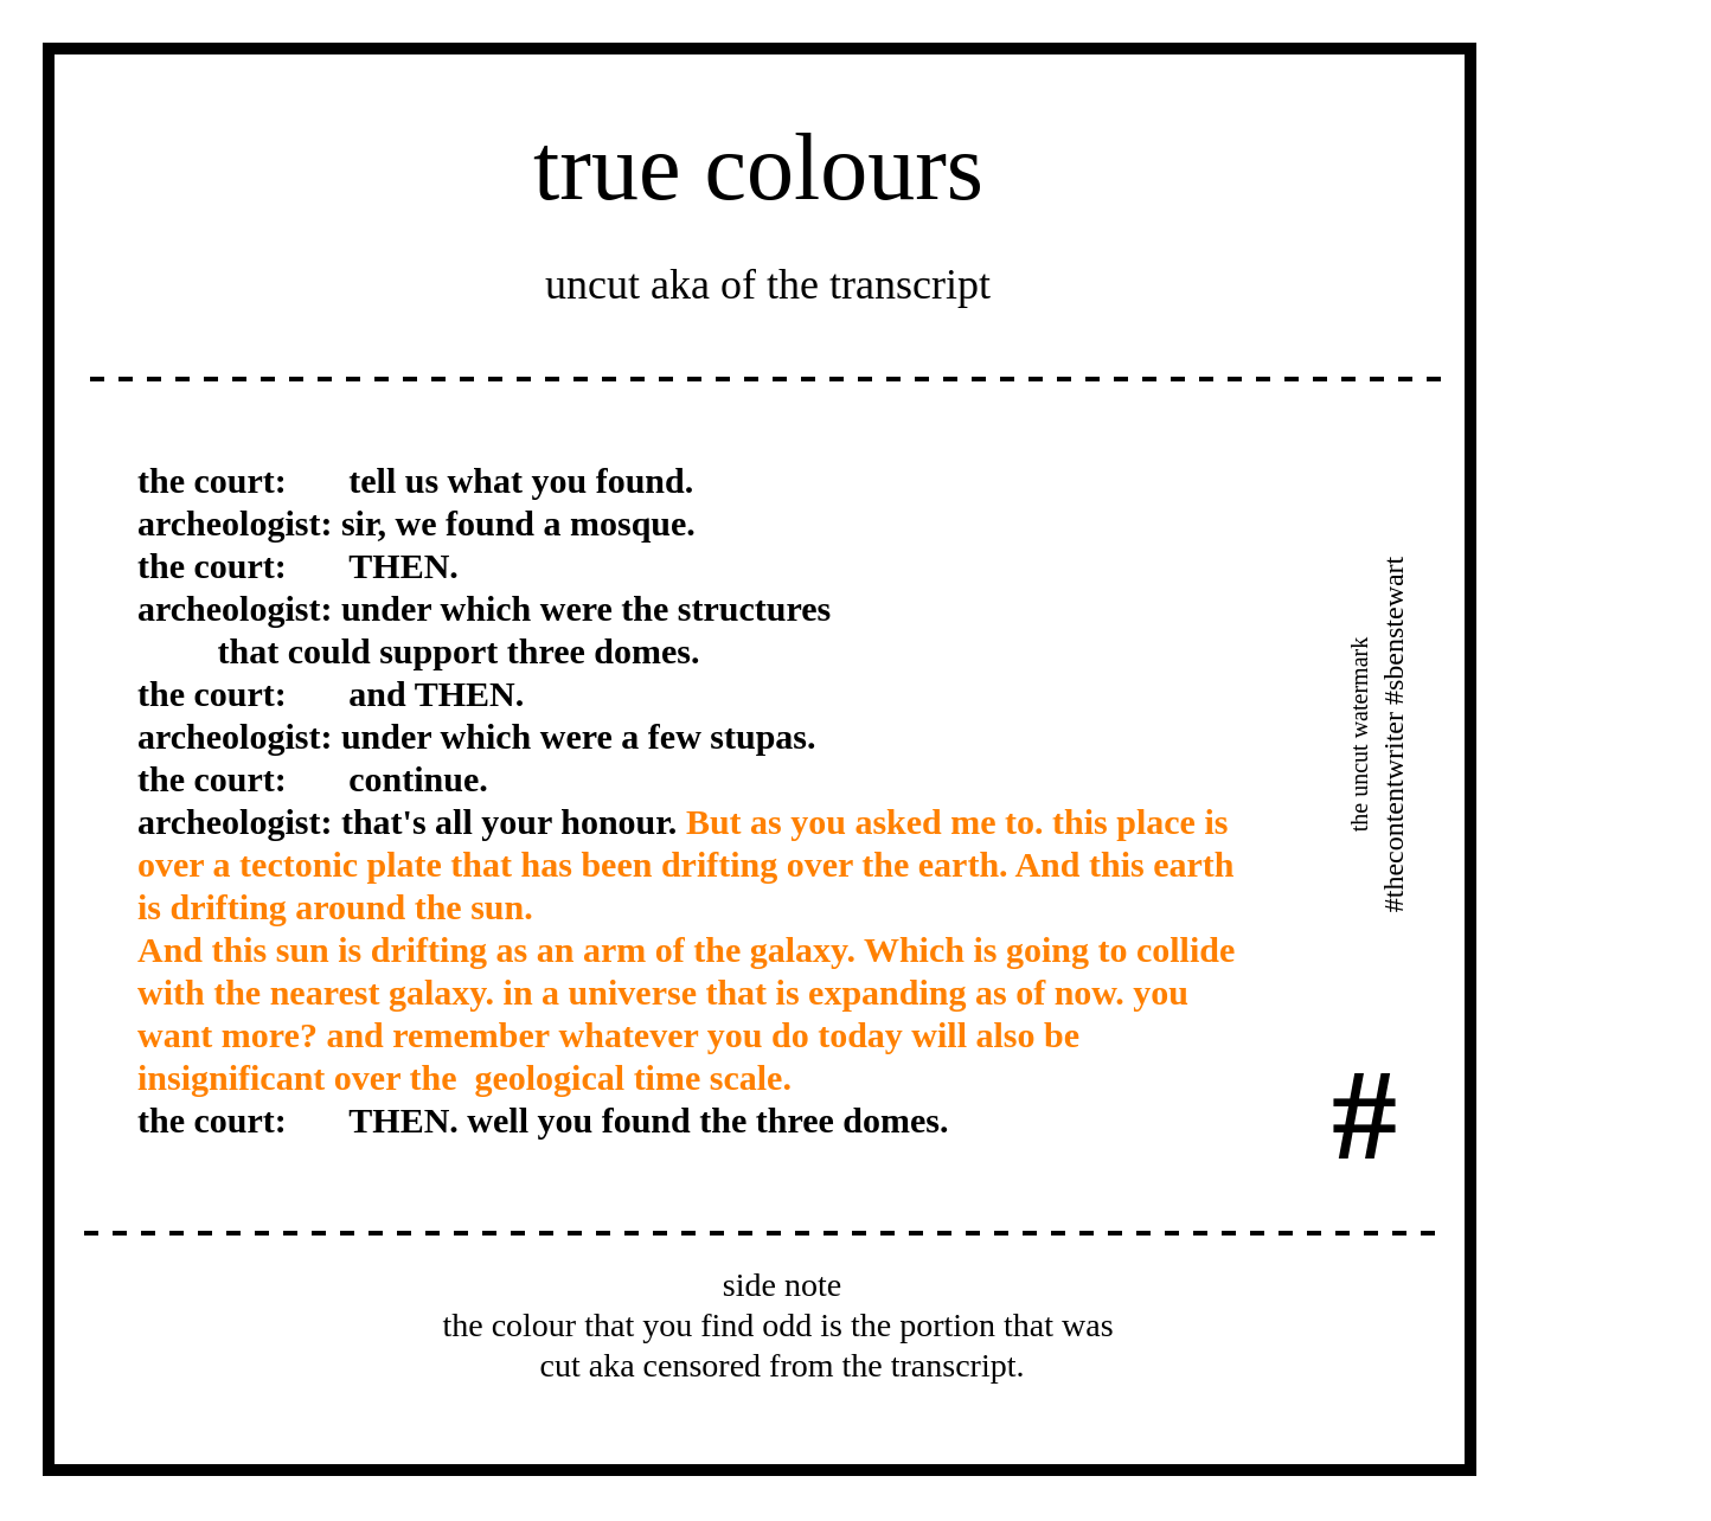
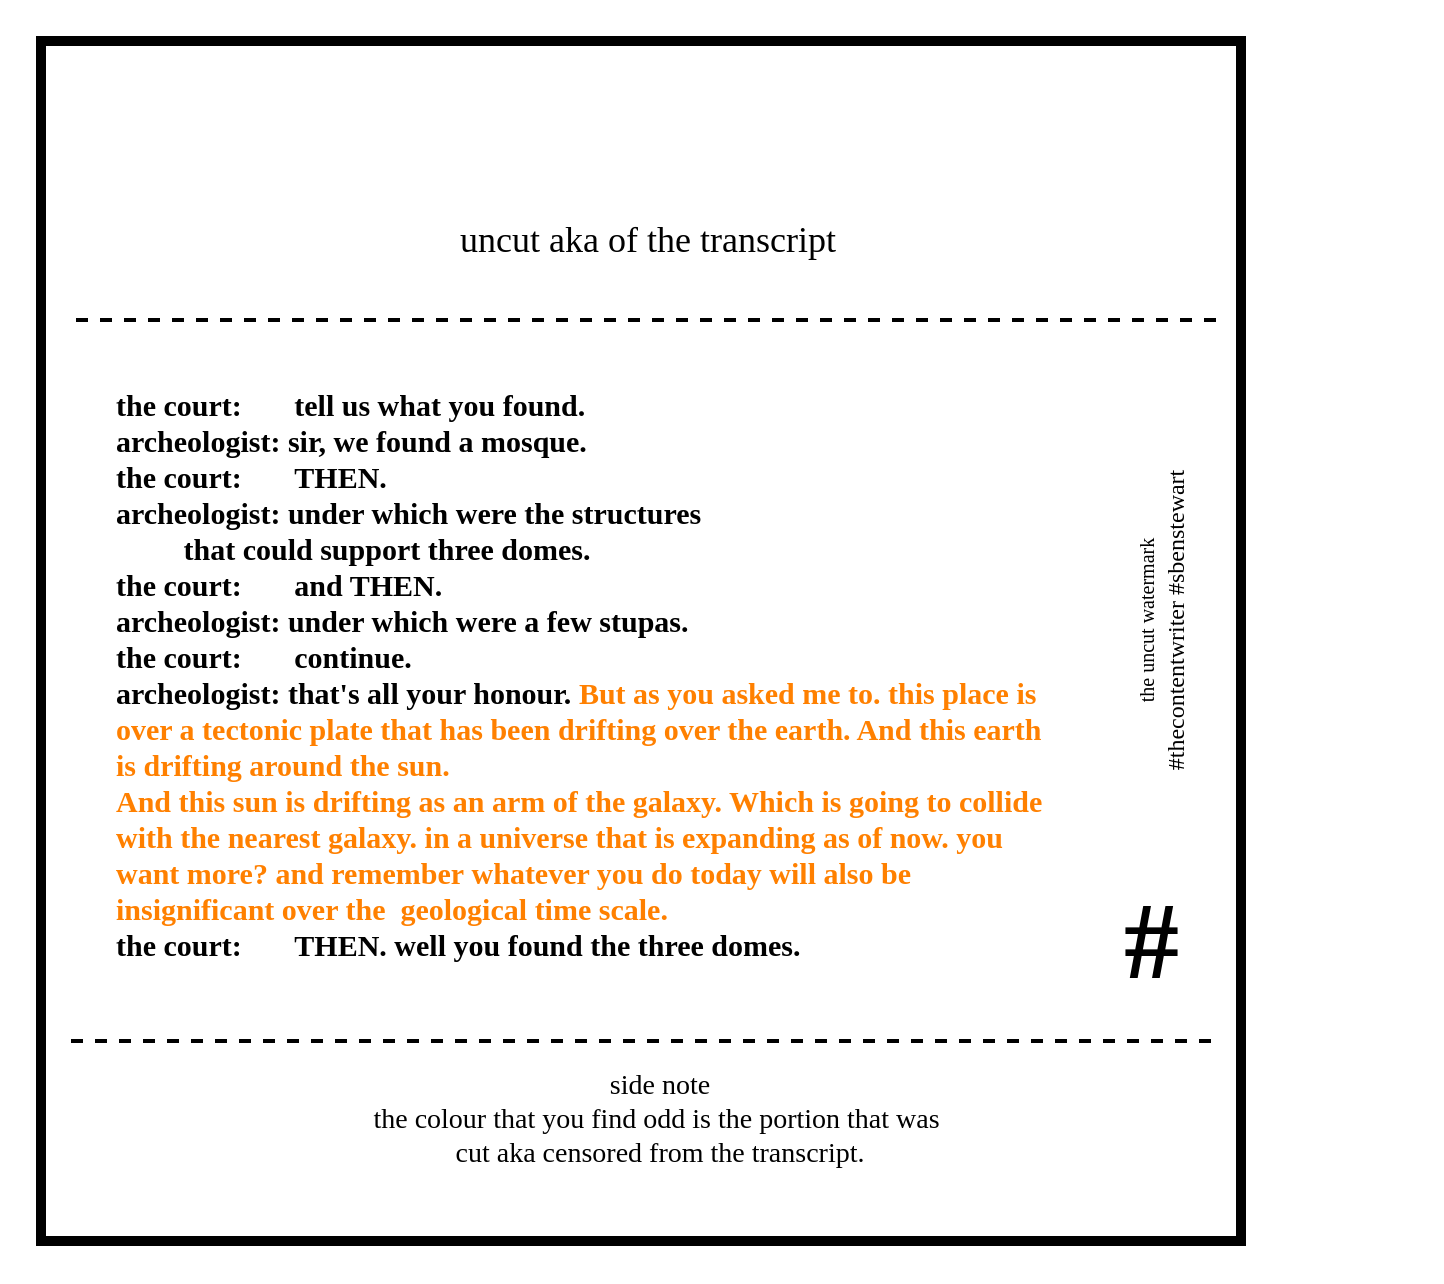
- <mxCell id="4" value="&lt;span style=&quot;font-family: &amp;#34;xkcd&amp;#34; ; font-size: 40px&quot;&gt;true colours&lt;/span&gt;&lt;font face=&quot;xkcd&quot;&gt;&lt;br&gt;&lt;/font&gt;" style="text;html=1;strokeColor=none;fillColor=none;align=center;verticalAlign=middle;whiteSpace=wrap;rounded=0;" parent="1" vertex="1"><mxGeometry x="110" y="60" width="420" height="20" as="geometry" /></mxCell>
